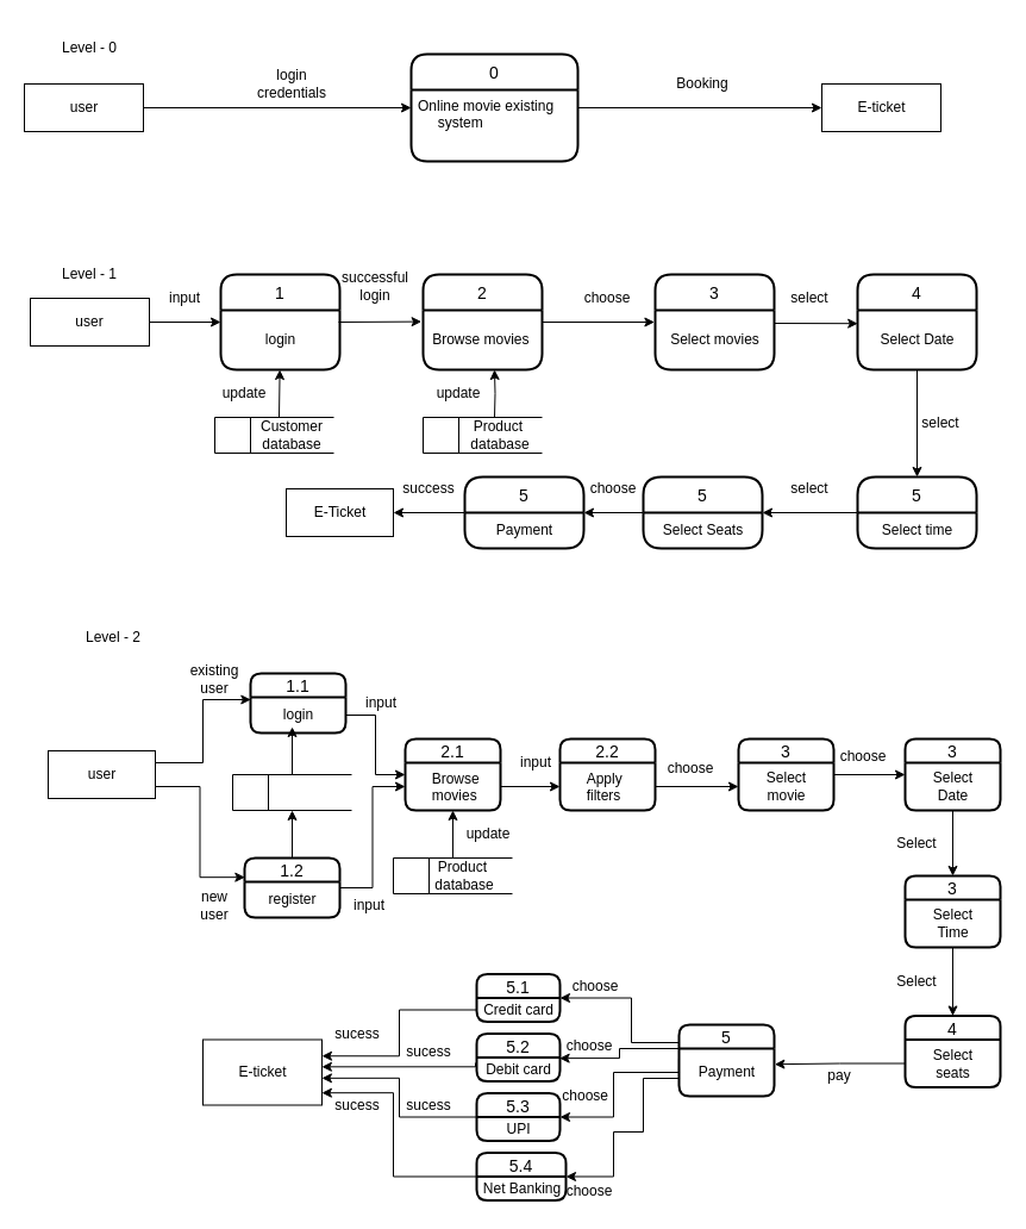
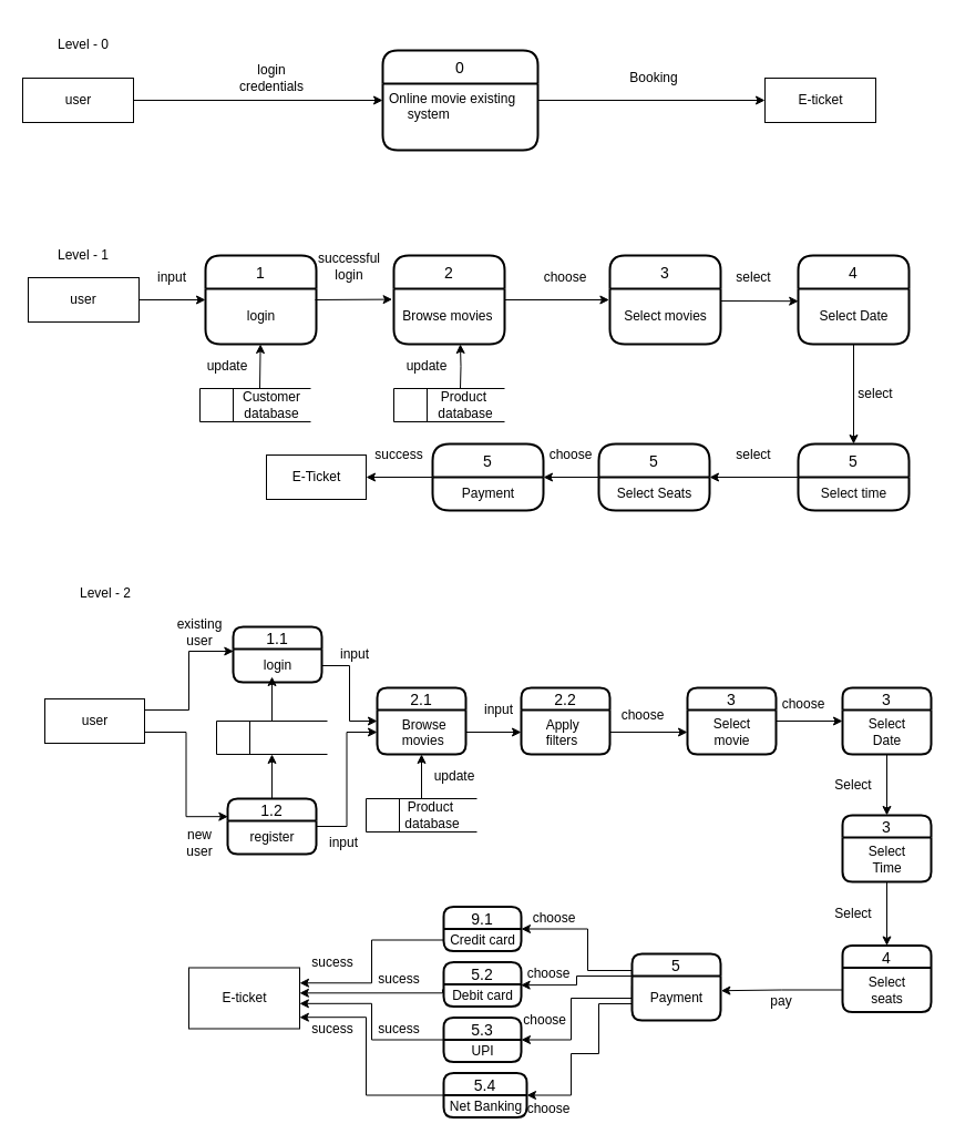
- <mxCell id="90" value="5.1" style="swimlane;childLayout=stackLayout;horizontal=1;startSize=20;horizontalStack=0;rounded=1;fontSize=14;fontStyle=0;strokeWidth=2;resizeParent=0;resizeLast=1;shadow=0;dashed=0;align=center;" parent="1" vertex="1"><mxGeometry x="400" y="817.5" width="70" height="40" as="geometry" /></mxCell>
+ <mxCell id="90" value="9.1" style="swimlane;childLayout=stackLayout;horizontal=1;startSize=20;horizontalStack=0;rounded=1;fontSize=14;fontStyle=0;strokeWidth=2;resizeParent=0;resizeLast=1;shadow=0;dashed=0;align=center;" parent="1" vertex="1"><mxGeometry x="400" y="817.5" width="70" height="40" as="geometry" /></mxCell>
